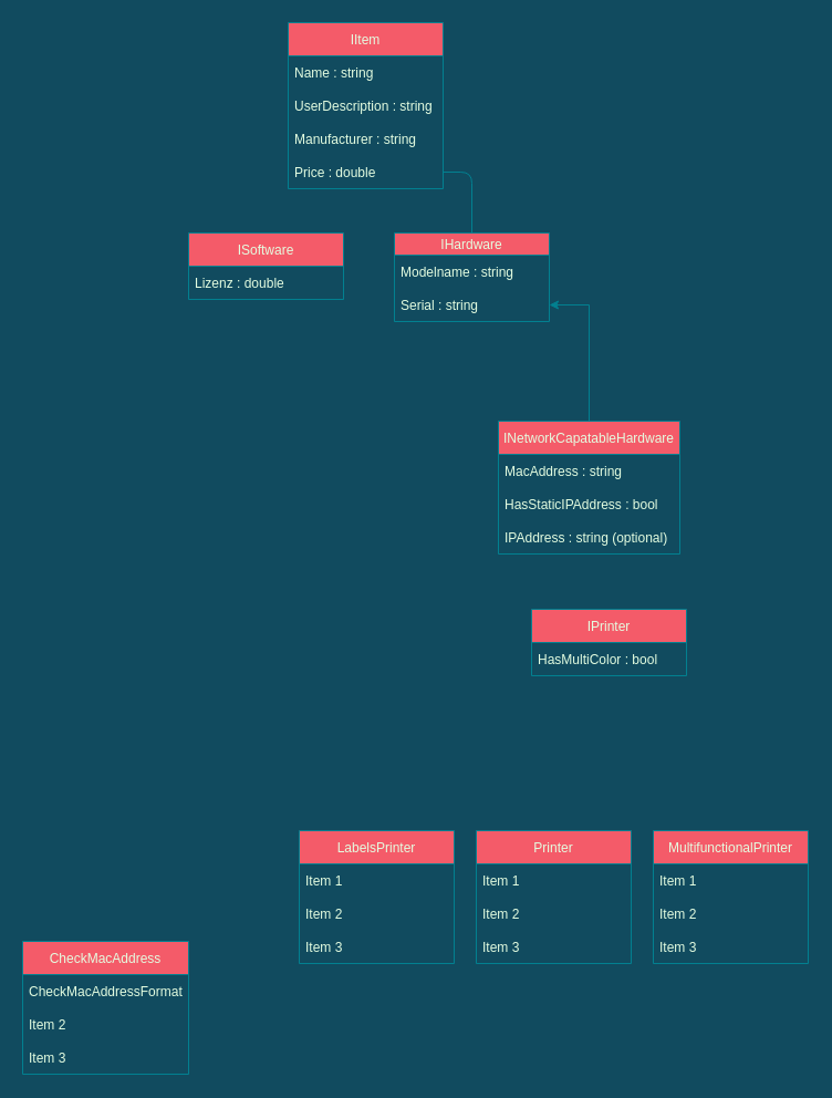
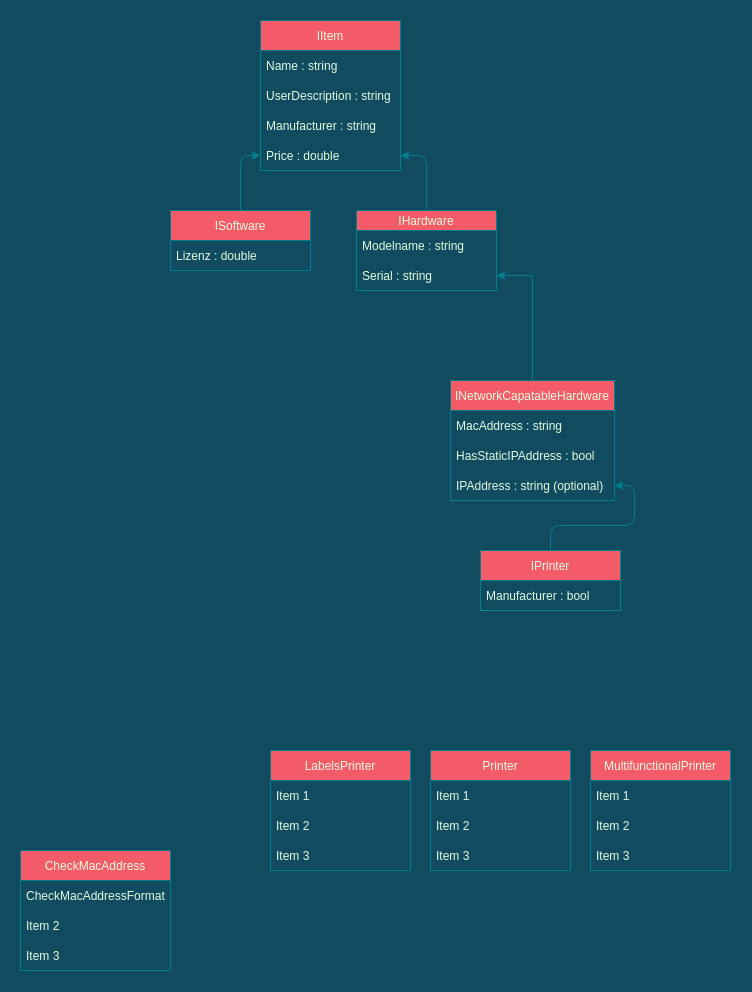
- <mxCell id="2" style="edgeStyle=orthogonalEdgeStyle;curved=0;rounded=1;orthogonalLoop=1;jettySize=auto;html=1;exitX=0.5;exitY=0;exitDx=0;exitDy=0;entryX=1;entryY=0.5;entryDx=0;entryDy=0;fontColor=#E4FDE1;strokeColor=#028090;fillColor=#F45B69;endArrow=none;" edge="1" parent="1" source="3" target="22"><mxGeometry relative="1" as="geometry" /></mxCell>
+ <mxCell id="2" style="edgeStyle=orthogonalEdgeStyle;curved=0;rounded=1;orthogonalLoop=1;jettySize=auto;html=1;exitX=0.5;exitY=0;exitDx=0;exitDy=0;entryX=1;entryY=0.5;entryDx=0;entryDy=0;fontColor=#E4FDE1;strokeColor=#028090;fillColor=#F45B69;" edge="1" parent="1" source="3" target="22"><mxGeometry relative="1" as="geometry" /></mxCell>
+ <mxCell id="31" style="edgeStyle=orthogonalEdgeStyle;curved=0;rounded=1;orthogonalLoop=1;jettySize=auto;html=1;exitX=0.5;exitY=0;exitDx=0;exitDy=0;entryX=0;entryY=0.5;entryDx=0;entryDy=0;fontColor=#E4FDE1;strokeColor=#028090;fillColor=#F45B69;" edge="1" parent="1" source="32" target="22"><mxGeometry relative="1" as="geometry" /></mxCell>
+ <mxCell id="10" style="edgeStyle=orthogonalEdgeStyle;curved=0;rounded=1;sketch=0;orthogonalLoop=1;jettySize=auto;html=1;exitX=0.5;exitY=0;exitDx=0;exitDy=0;entryX=1;entryY=0.5;entryDx=0;entryDy=0;fontColor=#E4FDE1;strokeColor=#028090;fillColor=#F45B69;labelBackgroundColor=#114B5F;" parent="1" source="11" target="17" edge="1"><mxGeometry relative="1" as="geometry" /></mxCell>
- <mxCell id="12" value="HasMultiColor : bool" style="text;strokeColor=none;fillColor=none;align=left;verticalAlign=middle;spacingLeft=4;spacingRight=4;overflow=hidden;points=[[0,0.5],[1,0.5]];portConstraint=eastwest;rotatable=0;fontColor=#E4FDE1;" parent="11" vertex="1"><mxGeometry y="30" width="140" height="30" as="geometry" /></mxCell>
+ <mxCell id="12" value="Manufacturer : bool" style="text;strokeColor=none;fillColor=none;align=left;verticalAlign=middle;spacingLeft=4;spacingRight=4;overflow=hidden;points=[[0,0.5],[1,0.5]];portConstraint=eastwest;rotatable=0;fontColor=#E4FDE1;" parent="11" vertex="1"><mxGeometry y="30" width="140" height="30" as="geometry" /></mxCell>
